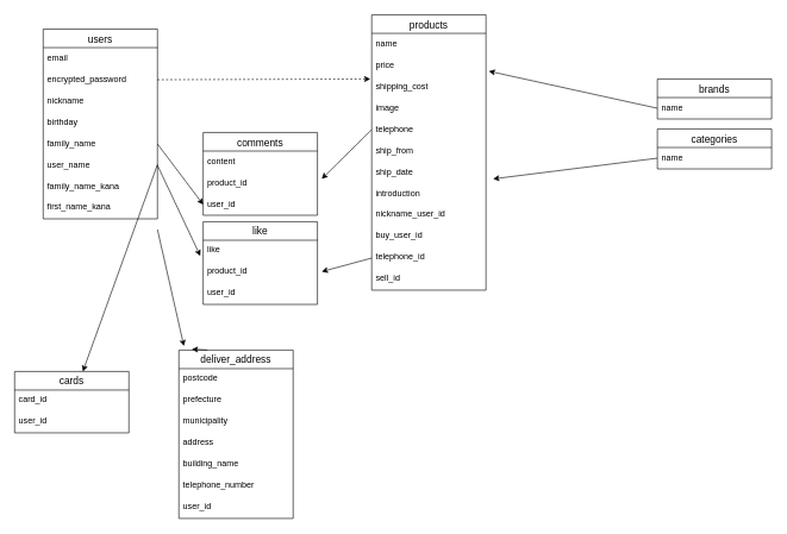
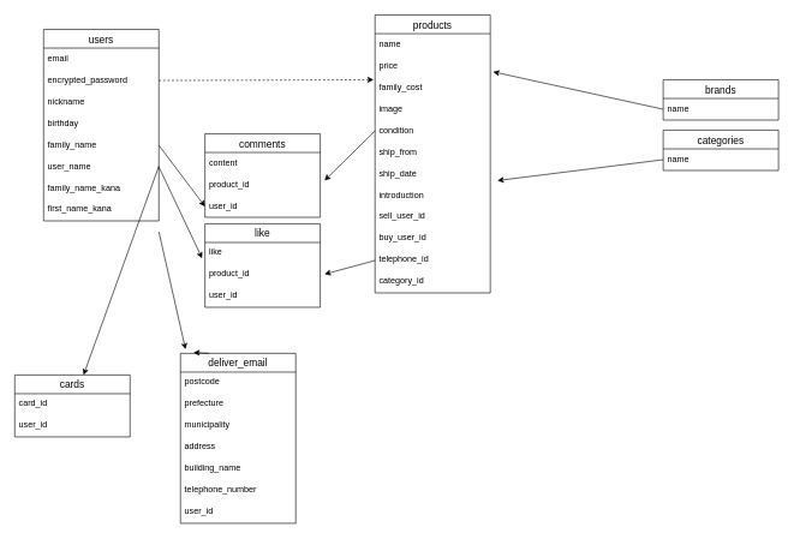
- <mxCell id="18" value="shipping_cost" style="text;strokeColor=none;fillColor=none;spacingLeft=4;spacingRight=4;overflow=hidden;rotatable=0;points=[[0,0.5],[1,0.5]];portConstraint=eastwest;fontSize=12;" parent="15" vertex="1"><mxGeometry y="86" width="160" height="30" as="geometry" /></mxCell>
+ <mxCell id="18" value="family_cost" style="text;strokeColor=none;fillColor=none;spacingLeft=4;spacingRight=4;overflow=hidden;rotatable=0;points=[[0,0.5],[1,0.5]];portConstraint=eastwest;fontSize=12;" parent="15" vertex="1"><mxGeometry y="86" width="160" height="30" as="geometry" /></mxCell>
- <mxCell id="20" value="telephone" style="text;strokeColor=none;fillColor=none;spacingLeft=4;spacingRight=4;overflow=hidden;rotatable=0;points=[[0,0.5],[1,0.5]];portConstraint=eastwest;fontSize=12;" parent="15" vertex="1"><mxGeometry y="146" width="160" height="30" as="geometry" /></mxCell>
+ <mxCell id="20" value="condition" style="text;strokeColor=none;fillColor=none;spacingLeft=4;spacingRight=4;overflow=hidden;rotatable=0;points=[[0,0.5],[1,0.5]];portConstraint=eastwest;fontSize=12;" parent="15" vertex="1"><mxGeometry y="146" width="160" height="30" as="geometry" /></mxCell>
- <mxCell id="24" value="nickname_user_id" style="text;strokeColor=none;fillColor=none;spacingLeft=4;spacingRight=4;overflow=hidden;rotatable=0;points=[[0,0.5],[1,0.5]];portConstraint=eastwest;fontSize=12;" parent="15" vertex="1"><mxGeometry y="266" width="160" height="30" as="geometry" /></mxCell>
+ <mxCell id="24" value="sell_user_id" style="text;strokeColor=none;fillColor=none;spacingLeft=4;spacingRight=4;overflow=hidden;rotatable=0;points=[[0,0.5],[1,0.5]];portConstraint=eastwest;fontSize=12;" parent="15" vertex="1"><mxGeometry y="266" width="160" height="30" as="geometry" /></mxCell>
- <mxCell id="27" value="sell_id" style="text;strokeColor=none;fillColor=none;spacingLeft=4;spacingRight=4;overflow=hidden;rotatable=0;points=[[0,0.5],[1,0.5]];portConstraint=eastwest;fontSize=12;" parent="15" vertex="1"><mxGeometry y="356" width="160" height="30" as="geometry" /></mxCell>
+ <mxCell id="27" value="category_id" style="text;strokeColor=none;fillColor=none;spacingLeft=4;spacingRight=4;overflow=hidden;rotatable=0;points=[[0,0.5],[1,0.5]];portConstraint=eastwest;fontSize=12;" parent="15" vertex="1"><mxGeometry y="356" width="160" height="30" as="geometry" /></mxCell>
- <mxCell id="40" value="deliver_address" style="swimlane;fontStyle=0;childLayout=stackLayout;horizontal=1;startSize=26;horizontalStack=0;resizeParent=1;resizeParentMax=0;resizeLast=0;collapsible=1;marginBottom=0;align=center;fontSize=14;" parent="1" vertex="1"><mxGeometry x="250" y="490" width="160" height="236" as="geometry" /></mxCell>
+ <mxCell id="40" value="deliver_email" style="swimlane;fontStyle=0;childLayout=stackLayout;horizontal=1;startSize=26;horizontalStack=0;resizeParent=1;resizeParentMax=0;resizeLast=0;collapsible=1;marginBottom=0;align=center;fontSize=14;" parent="1" vertex="1"><mxGeometry x="250" y="490" width="160" height="236" as="geometry" /></mxCell>
